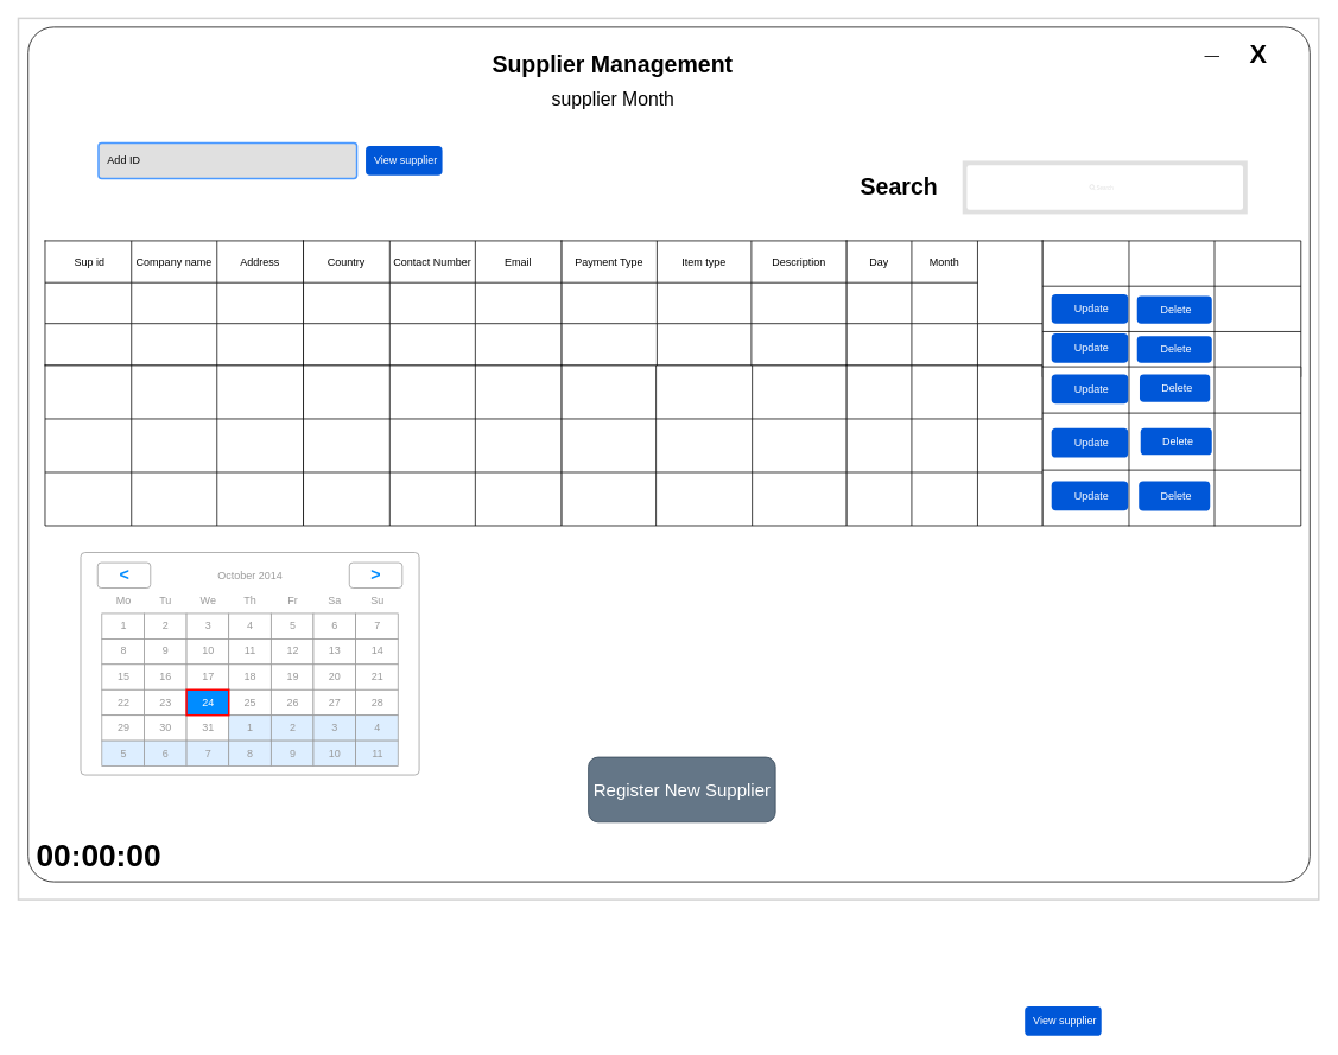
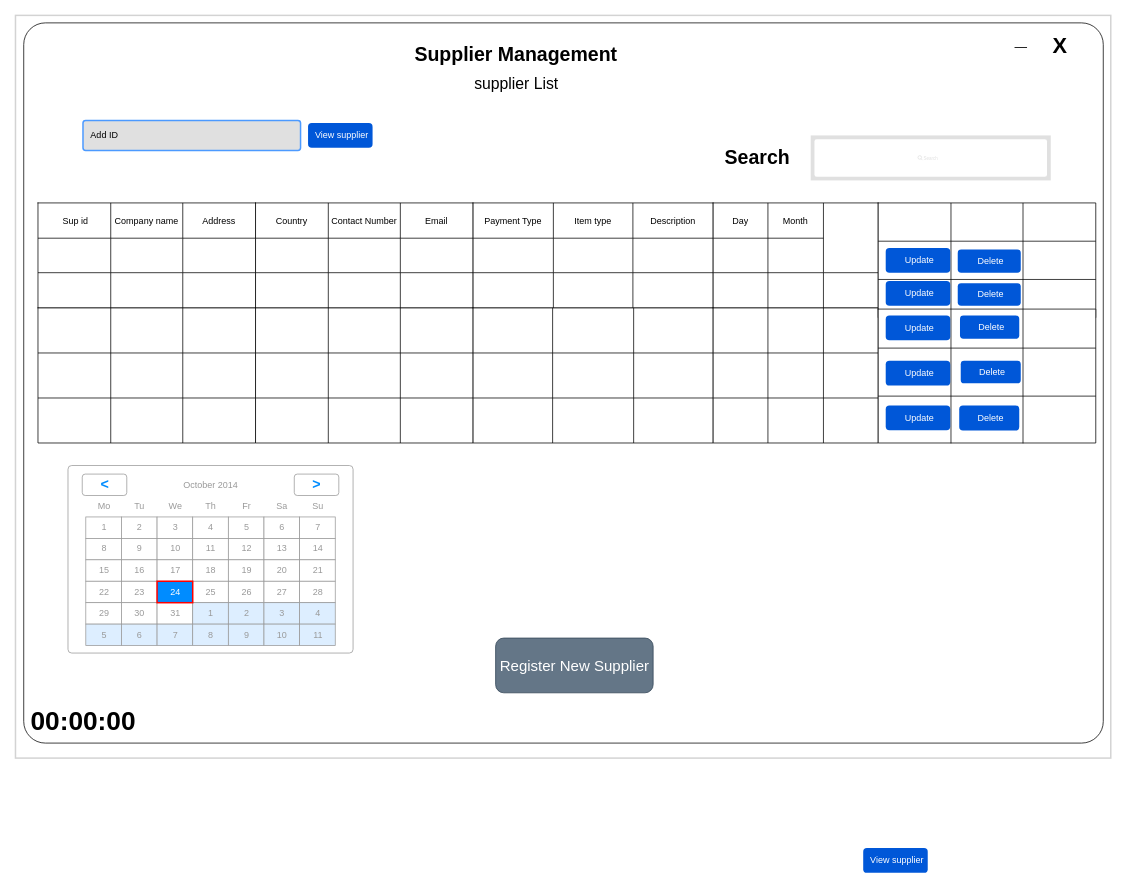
- <mxCell id="4" value="&lt;font style=&quot;font-size: 21px&quot;&gt;&amp;nbsp;supplier Month&lt;/font&gt;" style="text;html=1;strokeColor=none;fillColor=none;align=center;verticalAlign=middle;whiteSpace=wrap;rounded=0;" parent="1" vertex="1"><mxGeometry x="540" y="90" width="290" height="40" as="geometry" /></mxCell>
+ <mxCell id="4" value="&lt;font style=&quot;font-size: 21px&quot;&gt;&amp;nbsp;supplier List&lt;/font&gt;" style="text;html=1;strokeColor=none;fillColor=none;align=center;verticalAlign=middle;whiteSpace=wrap;rounded=0;" parent="1" vertex="1"><mxGeometry x="540" y="90" width="290" height="40" as="geometry" /></mxCell>
